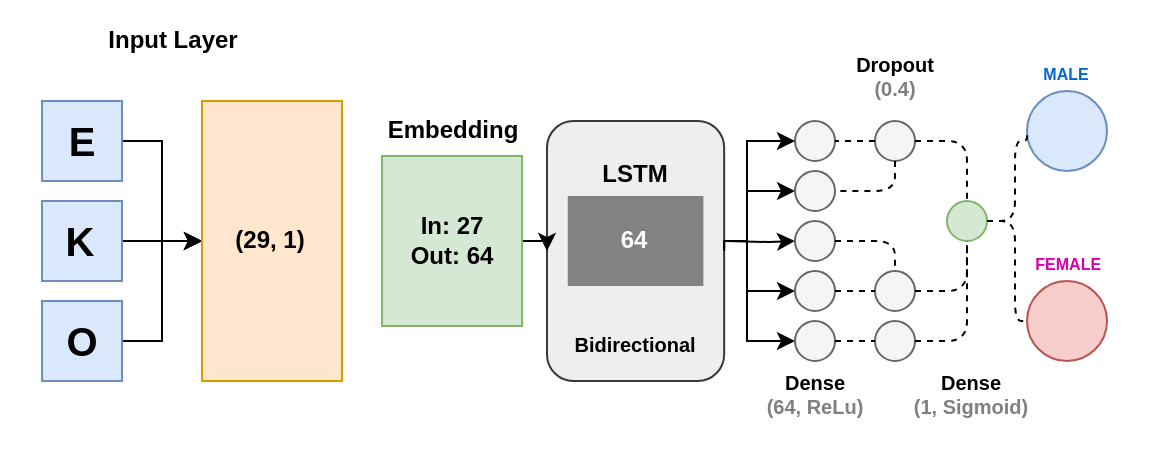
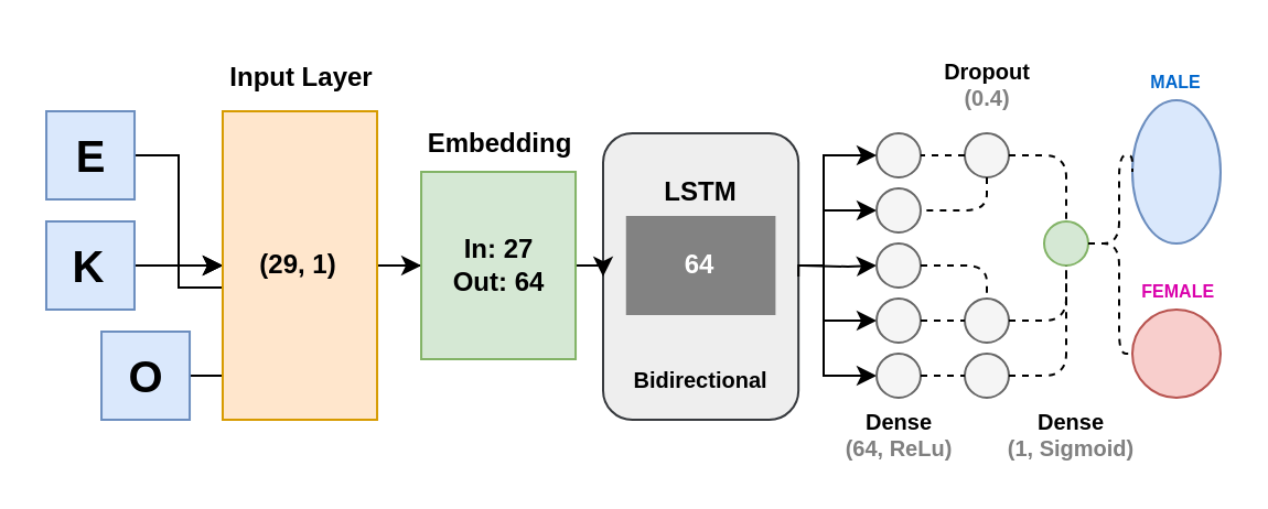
- <mxCell id="11" value="&lt;font style=&quot;font-size: 12px;&quot;&gt;Input Layer&lt;/font&gt;" style="text;strokeColor=none;fillColor=none;html=1;fontSize=18;fontStyle=1;verticalAlign=middle;align=center;" vertex="1" parent="1"><mxGeometry x="57.99" y="5" width="55.03" height="25" as="geometry" /></mxCell>
+ <mxCell id="11" value="&lt;font style=&quot;font-size: 12px;&quot;&gt;Input Layer&lt;/font&gt;" style="text;strokeColor=none;fillColor=none;html=1;fontSize=18;fontStyle=1;verticalAlign=middle;align=center;" vertex="1" parent="1"><mxGeometry x="107.99" y="20" width="55.03" height="25" as="geometry" /></mxCell>
- <mxCell id="14" value="&lt;font style=&quot;font-size: 8px;&quot;&gt;MALE&lt;/font&gt;" style="ellipse;whiteSpace=wrap;html=1;aspect=fixed;fillColor=#dae8fc;strokeColor=#6c8ebf;fontStyle=1;labelPosition=center;verticalLabelPosition=top;align=center;verticalAlign=bottom;fontColor=#0066CC;" vertex="1" parent="1"><mxGeometry x="513" y="45" width="40" height="40" as="geometry" /></mxCell>
+ <mxCell id="14" value="&lt;font style=&quot;font-size: 8px;&quot;&gt;MALE&lt;/font&gt;" style="ellipse;whiteSpace=wrap;html=1;aspect=fixed;fillColor=#dae8fc;strokeColor=#6c8ebf;fontStyle=1;labelPosition=center;verticalLabelPosition=top;align=center;verticalAlign=bottom;fontColor=#0066CC;" vertex="1" parent="1"><mxGeometry x="513" y="45" width="40" height="65" as="geometry" /></mxCell>
+ <mxCell id="9" value="" style="edgeStyle=orthogonalEdgeStyle;rounded=0;orthogonalLoop=1;jettySize=auto;html=1;fontFamily=Helvetica;fontSize=12;fontColor=#0066CC;" edge="1" parent="1" source="10" target="17"><mxGeometry relative="1" as="geometry" /></mxCell>
- <mxCell id="8" value="&lt;span style=&quot;font-size: 20px;&quot;&gt;&lt;b&gt;O&lt;/b&gt;&lt;/span&gt;" style="text;html=1;strokeColor=#6c8ebf;fillColor=#dae8fc;align=center;verticalAlign=middle;whiteSpace=wrap;rounded=0;" vertex="1" parent="1"><mxGeometry x="20.52" y="150" width="40" height="40" as="geometry" /></mxCell>
+ <mxCell id="8" value="&lt;span style=&quot;font-size: 20px;&quot;&gt;&lt;b&gt;O&lt;/b&gt;&lt;/span&gt;" style="text;html=1;strokeColor=#6c8ebf;fillColor=#dae8fc;align=center;verticalAlign=middle;whiteSpace=wrap;rounded=0;" vertex="1" parent="1"><mxGeometry x="45.52" y="150" width="40" height="40" as="geometry" /></mxCell>
